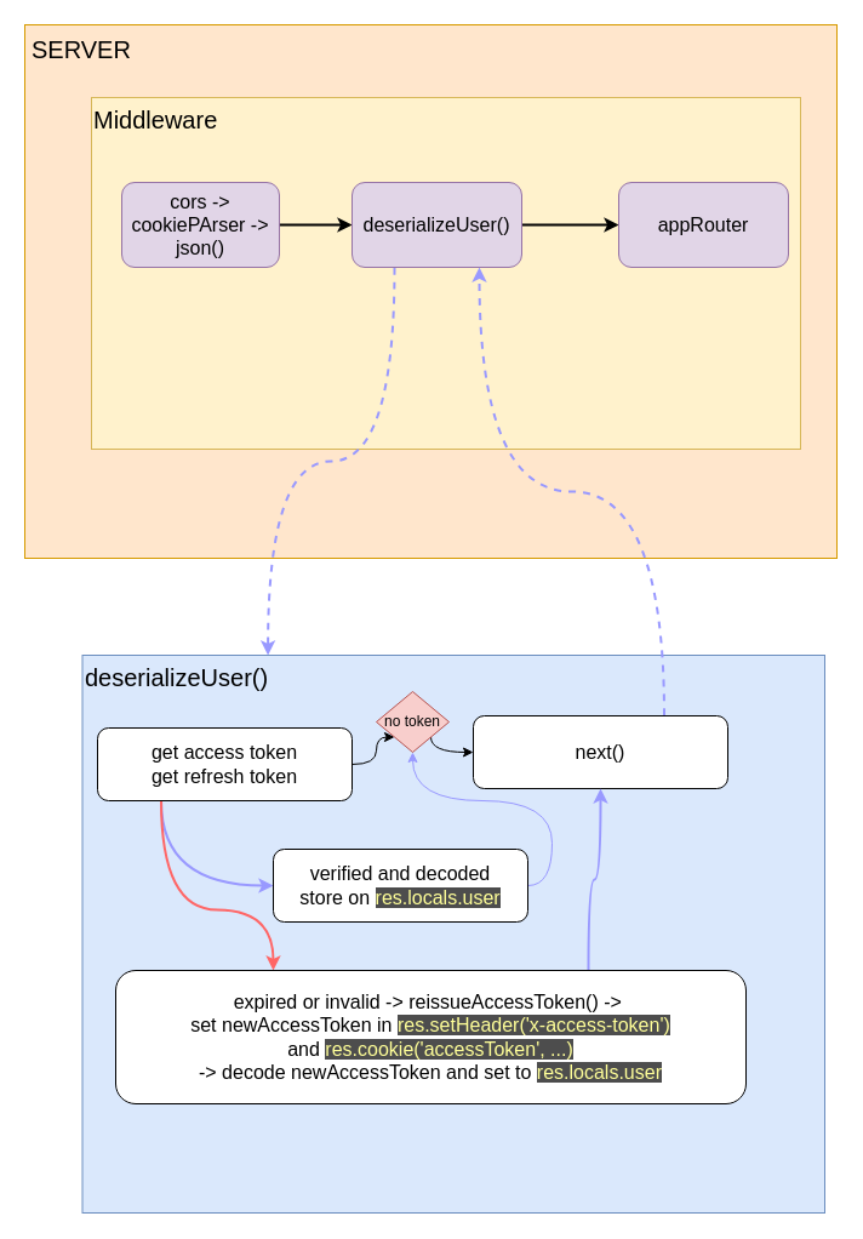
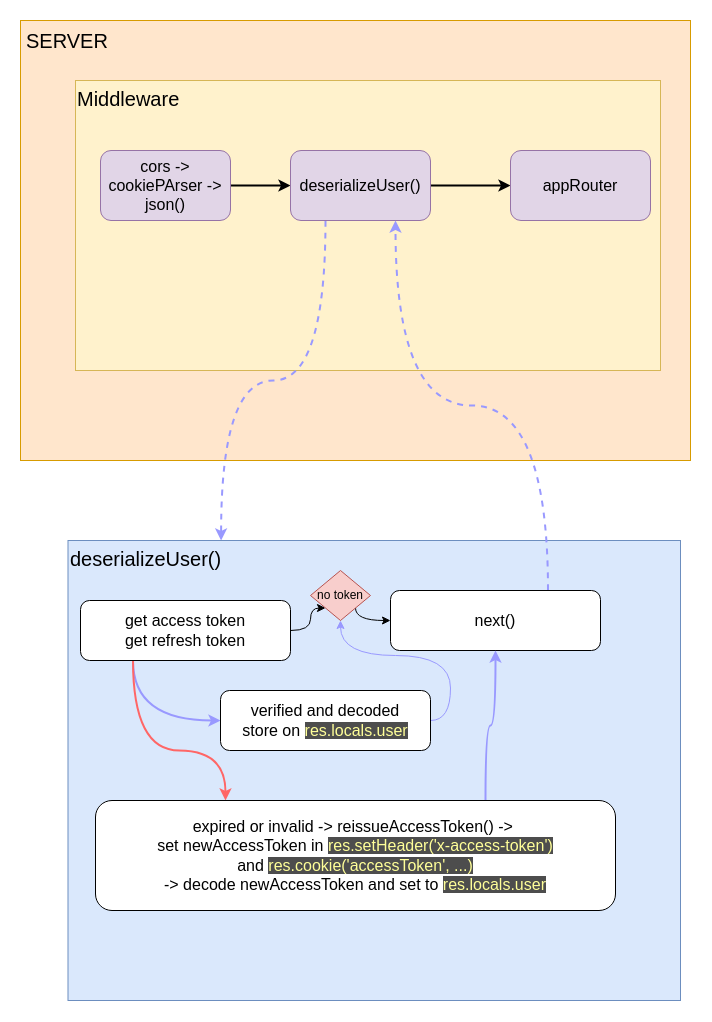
- <mxCell id="19" value="verified and decoded&lt;br&gt;store on &lt;font style=&quot;background-color: rgb(77, 77, 77);&quot; color=&quot;#ffff99&quot;&gt;res.locals.user&lt;/font&gt;" style="rounded=1;whiteSpace=wrap;html=1;fontSize=16;" vertex="1" parent="1"><mxGeometry x="225" y="700" width="210" height="60" as="geometry" /></mxCell>
+ <mxCell id="19" value="verified and decoded&lt;br&gt;store on &lt;font style=&quot;background-color: rgb(77, 77, 77);&quot; color=&quot;#ffff99&quot;&gt;res.locals.user&lt;/font&gt;" style="rounded=1;whiteSpace=wrap;html=1;fontSize=16;" vertex="1" parent="1"><mxGeometry x="220" y="690" width="210" height="60" as="geometry" /></mxCell>
